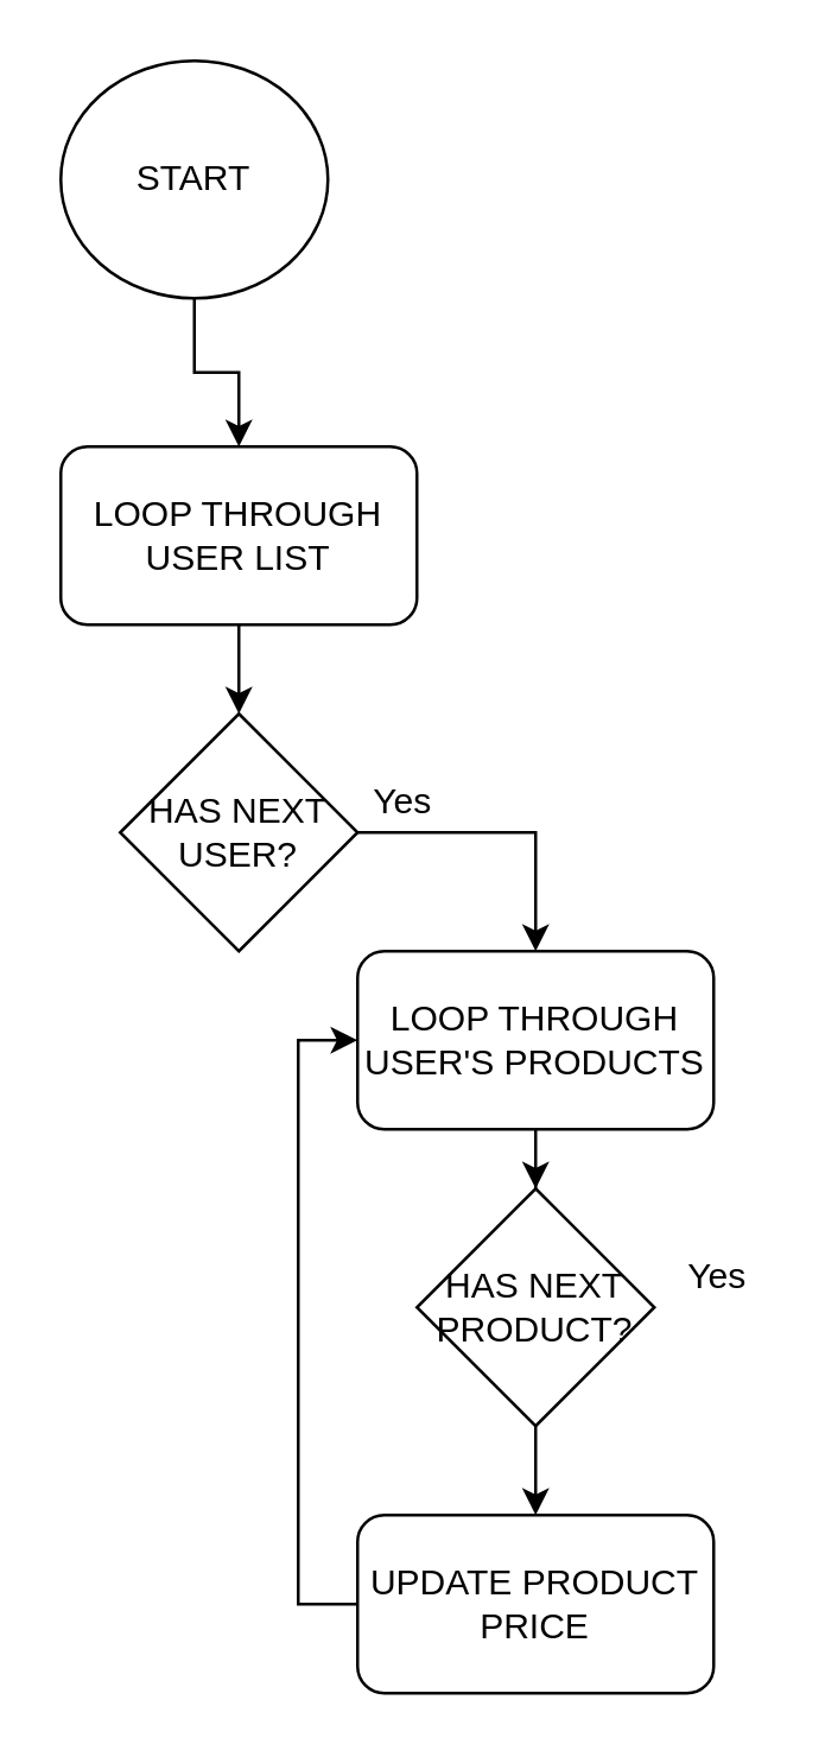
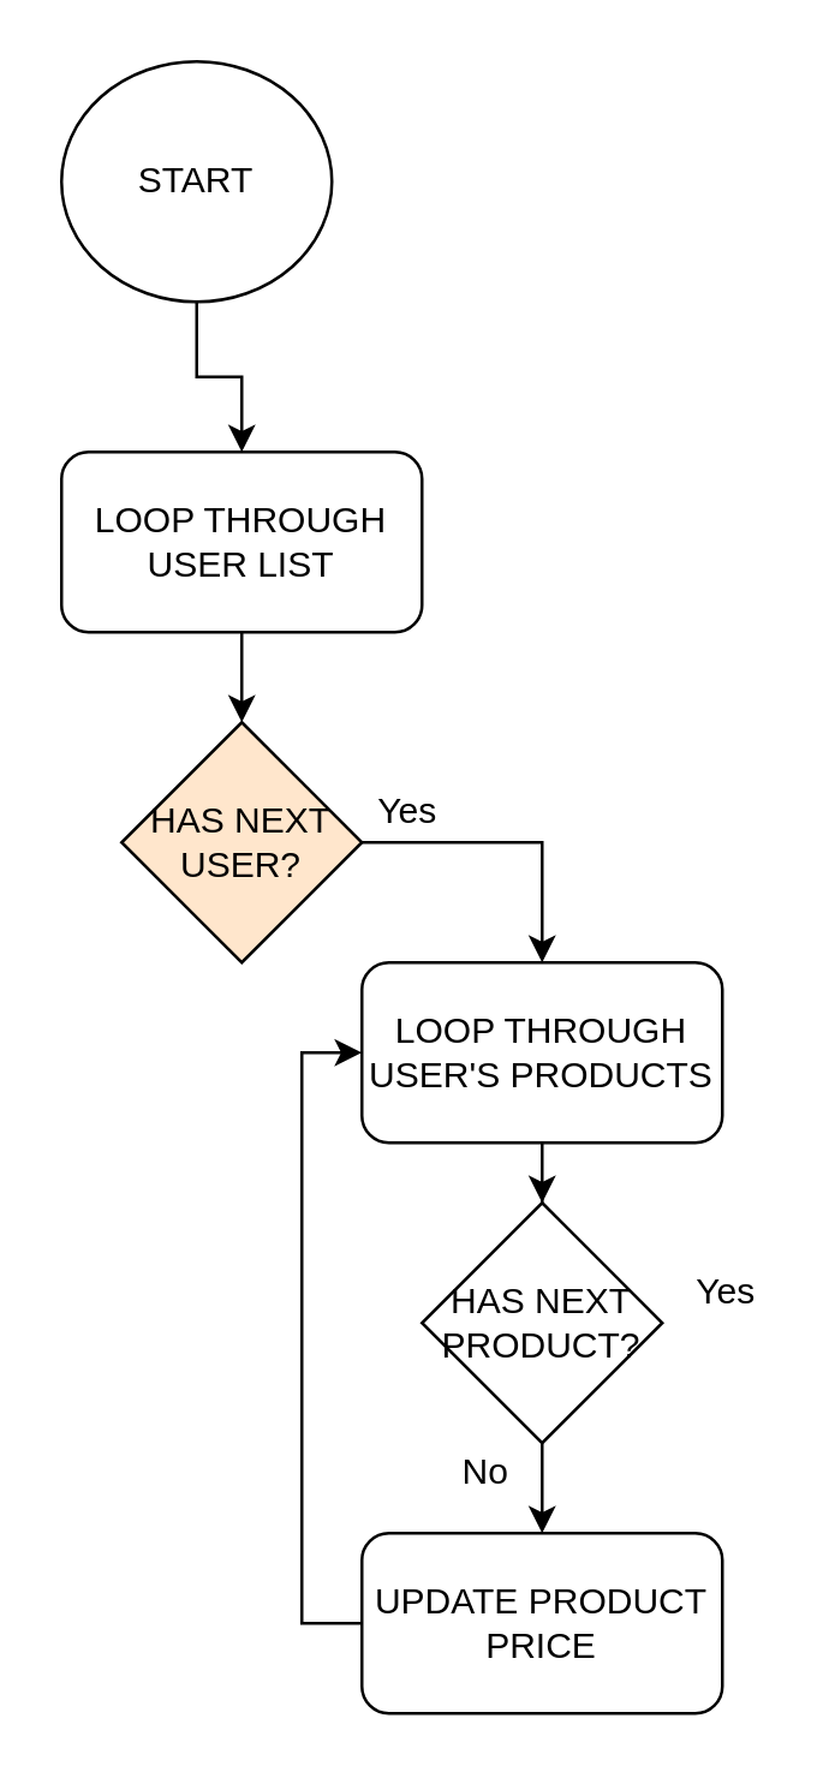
- <mxCell id="9" value="HAS NEXT USER?" style="rhombus;whiteSpace=wrap;html=1;" parent="1" vertex="1"><mxGeometry x="40" y="240" width="80" height="80" as="geometry" /></mxCell>
+ <mxCell id="9" value="HAS NEXT USER?" style="rhombus;whiteSpace=wrap;html=1;fillColor=#ffe6cc;" parent="1" vertex="1"><mxGeometry x="40" y="240" width="80" height="80" as="geometry" /></mxCell>
+ <mxCell id="16" value="No" style="text;html=1;align=center;verticalAlign=middle;resizable=0;points=[];autosize=1;strokeColor=none;" parent="1" vertex="1"><mxGeometry x="146" y="480" width="30" height="20" as="geometry" /></mxCell>
